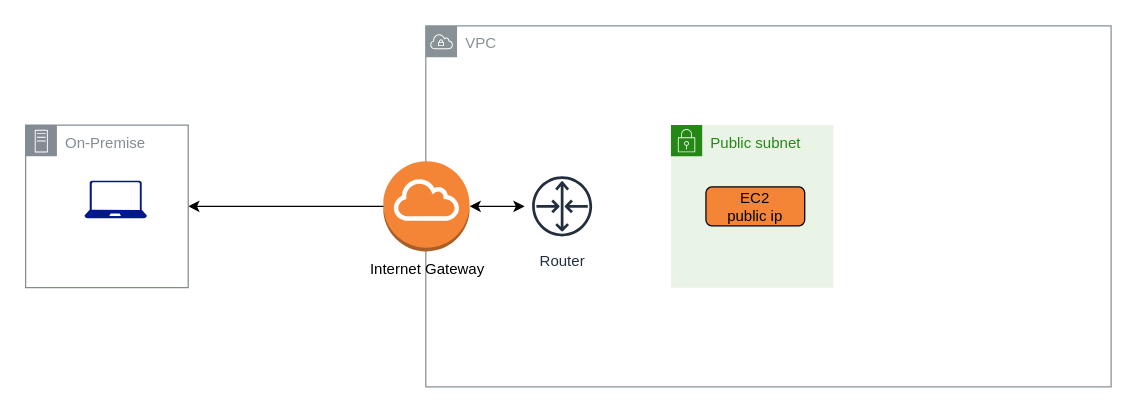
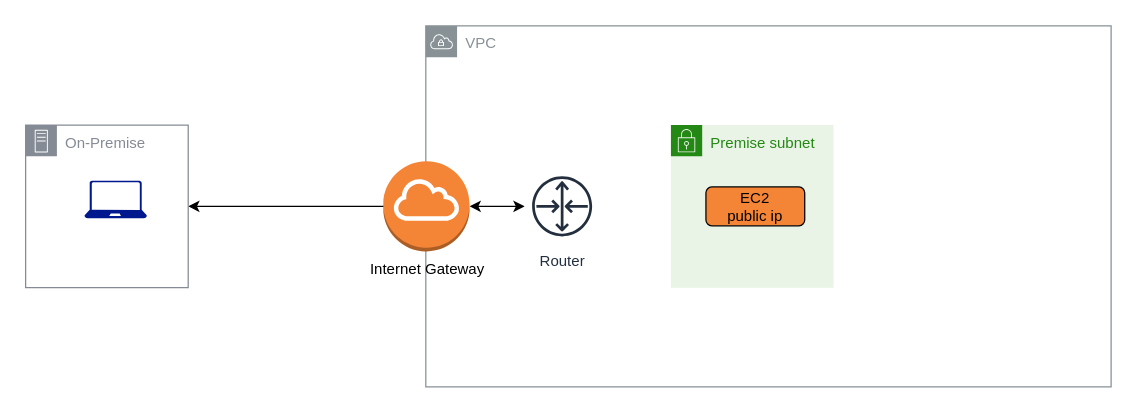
- <mxCell id="6" value="Public subnet" style="points=[[0,0],[0.25,0],[0.5,0],[0.75,0],[1,0],[1,0.25],[1,0.5],[1,0.75],[1,1],[0.75,1],[0.5,1],[0.25,1],[0,1],[0,0.75],[0,0.5],[0,0.25]];outlineConnect=0;gradientColor=none;html=1;whiteSpace=wrap;fontSize=12;fontStyle=0;shape=mxgraph.aws4.group;grIcon=mxgraph.aws4.group_security_group;grStroke=0;strokeColor=#248814;fillColor=#E9F3E6;verticalAlign=top;align=left;spacingLeft=30;fontColor=#248814;dashed=0;" vertex="1" parent="1"><mxGeometry x="536" y="99.5" width="130" height="130" as="geometry" /></mxCell>
+ <mxCell id="6" value="Premise subnet" style="points=[[0,0],[0.25,0],[0.5,0],[0.75,0],[1,0],[1,0.25],[1,0.5],[1,0.75],[1,1],[0.75,1],[0.5,1],[0.25,1],[0,1],[0,0.75],[0,0.5],[0,0.25]];outlineConnect=0;gradientColor=none;html=1;whiteSpace=wrap;fontSize=12;fontStyle=0;shape=mxgraph.aws4.group;grIcon=mxgraph.aws4.group_security_group;grStroke=0;strokeColor=#248814;fillColor=#E9F3E6;verticalAlign=top;align=left;spacingLeft=30;fontColor=#248814;dashed=0;" vertex="1" parent="1"><mxGeometry x="536" y="99.5" width="130" height="130" as="geometry" /></mxCell>
